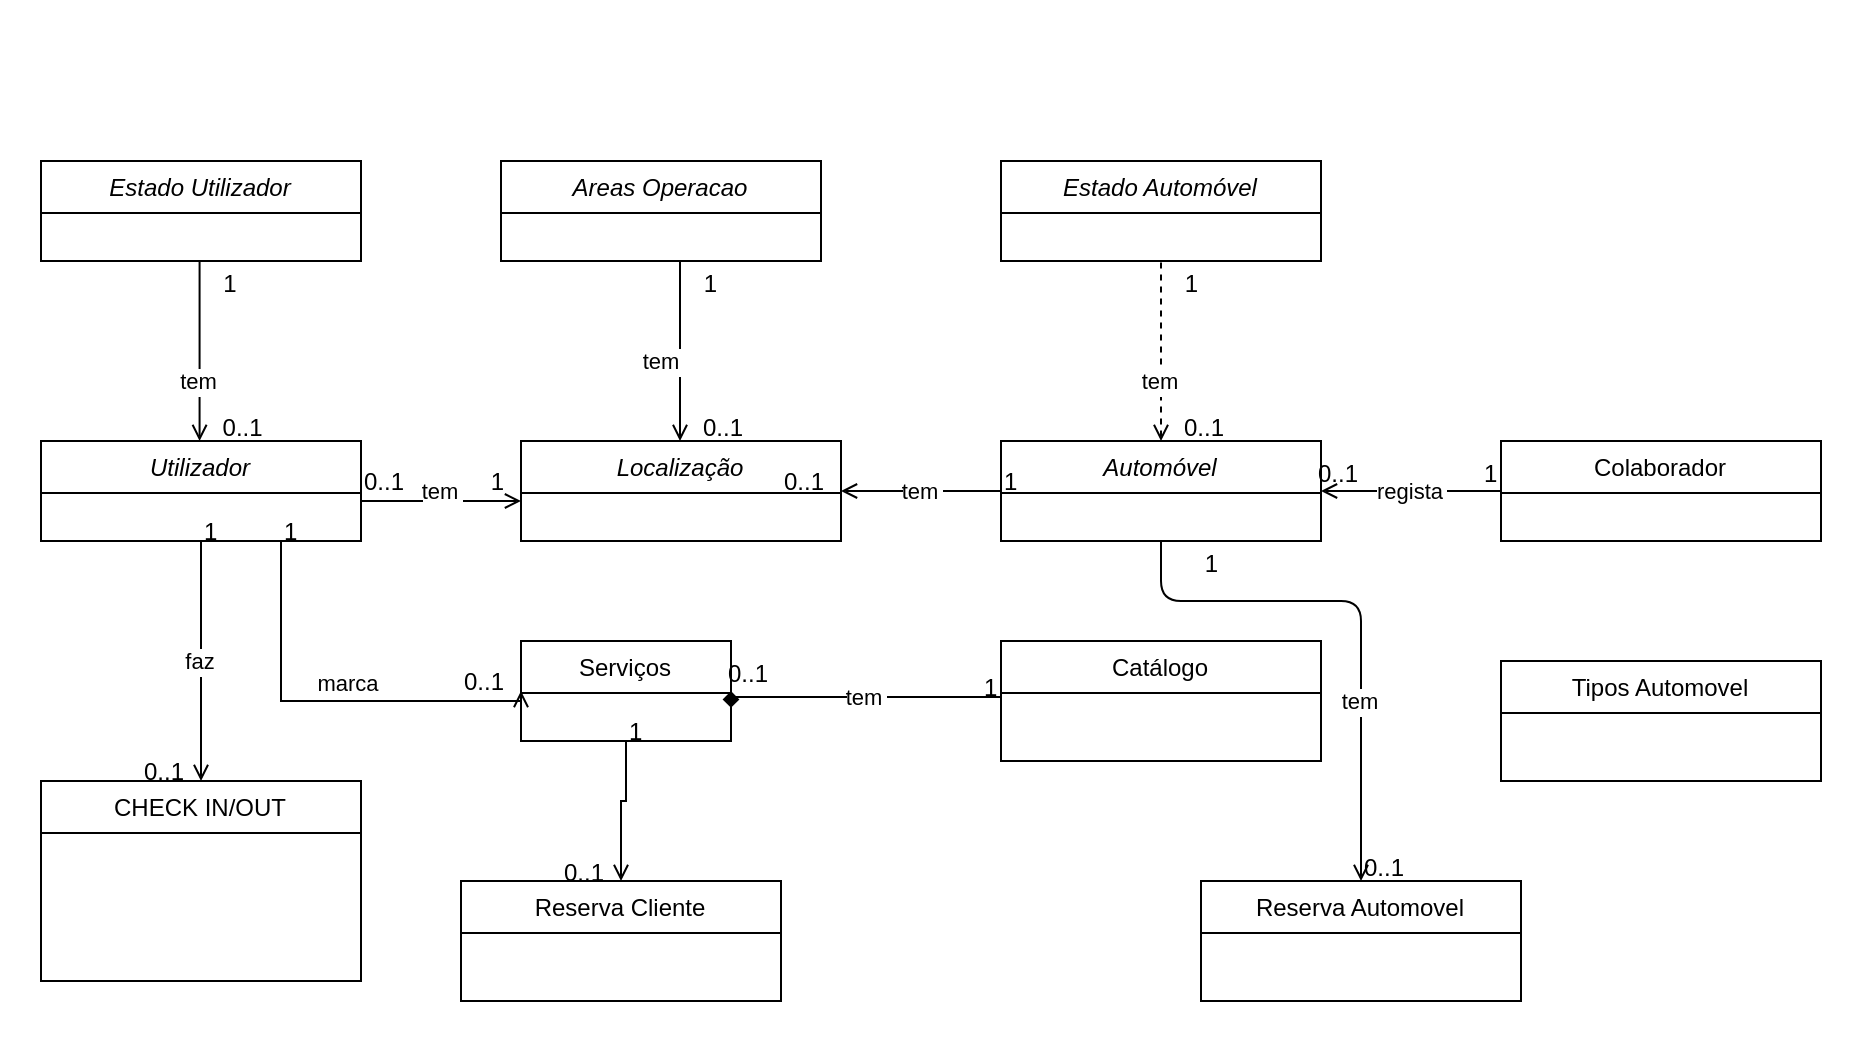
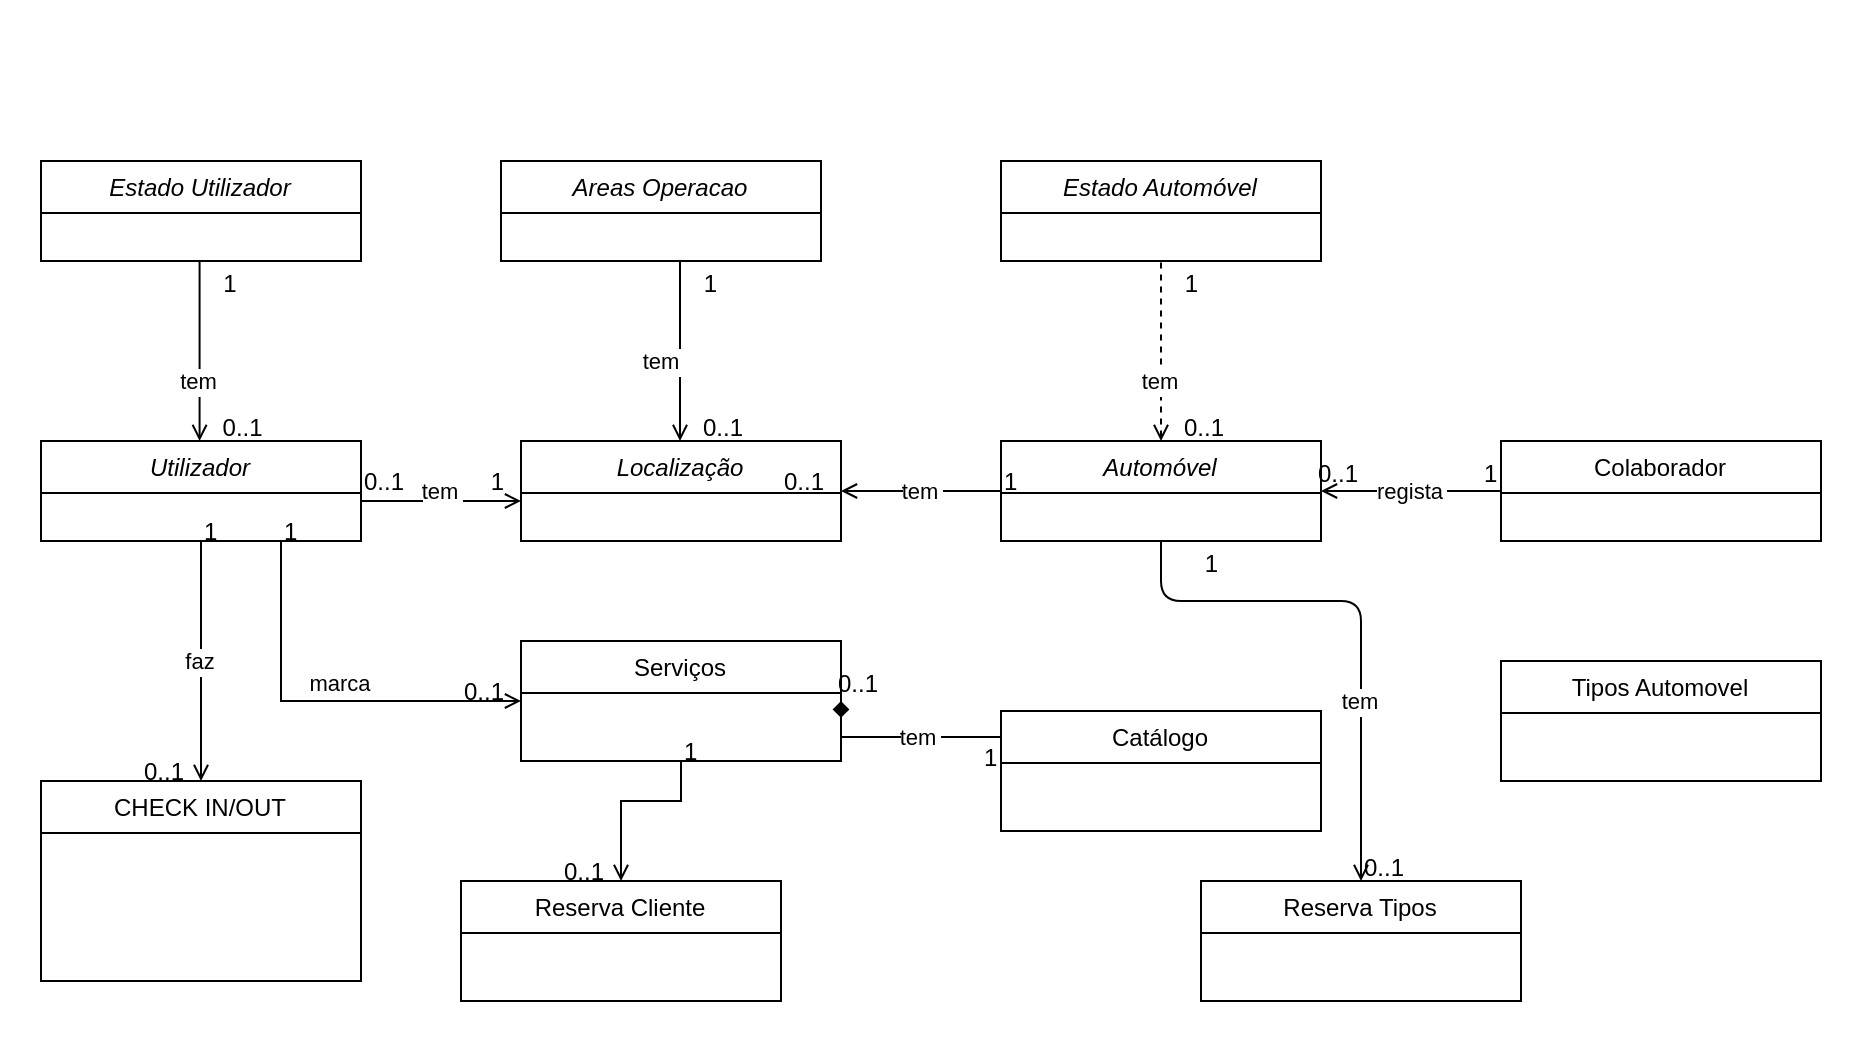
- <mxCell id="9" value="Serviços" style="swimlane;fontStyle=0;align=center;verticalAlign=top;childLayout=stackLayout;horizontal=1;startSize=26;horizontalStack=0;resizeParent=1;resizeLast=0;collapsible=1;marginBottom=0;rounded=0;shadow=0;strokeWidth=1;" vertex="1" parent="1"><mxGeometry x="260" y="320" width="105" height="50" as="geometry"><mxRectangle x="550" y="140" width="160" height="26" as="alternateBounds" /></mxGeometry></mxCell>
+ <mxCell id="9" value="Serviços" style="swimlane;fontStyle=0;align=center;verticalAlign=top;childLayout=stackLayout;horizontal=1;startSize=26;horizontalStack=0;resizeParent=1;resizeLast=0;collapsible=1;marginBottom=0;rounded=0;shadow=0;strokeWidth=1;" vertex="1" parent="1"><mxGeometry x="260" y="320" width="160" height="60" as="geometry"><mxRectangle x="550" y="140" width="160" height="26" as="alternateBounds" /></mxGeometry></mxCell>
- <mxCell id="23" value="Catálogo" style="swimlane;fontStyle=0;align=center;verticalAlign=top;childLayout=stackLayout;horizontal=1;startSize=26;horizontalStack=0;resizeParent=1;resizeLast=0;collapsible=1;marginBottom=0;rounded=0;shadow=0;strokeWidth=1;" vertex="1" parent="1"><mxGeometry x="500" y="320" width="160" height="60" as="geometry"><mxRectangle x="550" y="140" width="160" height="26" as="alternateBounds" /></mxGeometry></mxCell>
+ <mxCell id="23" value="Catálogo" style="swimlane;fontStyle=0;align=center;verticalAlign=top;childLayout=stackLayout;horizontal=1;startSize=26;horizontalStack=0;resizeParent=1;resizeLast=0;collapsible=1;marginBottom=0;rounded=0;shadow=0;strokeWidth=1;" vertex="1" parent="1"><mxGeometry x="500" y="355" width="160" height="60" as="geometry"><mxRectangle x="550" y="140" width="160" height="26" as="alternateBounds" /></mxGeometry></mxCell>
- <mxCell id="31" value="Reserva Automovel" style="swimlane;fontStyle=0;align=center;verticalAlign=top;childLayout=stackLayout;horizontal=1;startSize=26;horizontalStack=0;resizeParent=1;resizeLast=0;collapsible=1;marginBottom=0;rounded=0;shadow=0;strokeWidth=1;" vertex="1" parent="1"><mxGeometry x="600" y="440" width="160" height="60" as="geometry"><mxRectangle x="550" y="140" width="160" height="26" as="alternateBounds" /></mxGeometry></mxCell>
+ <mxCell id="31" value="Reserva Tipos" style="swimlane;fontStyle=0;align=center;verticalAlign=top;childLayout=stackLayout;horizontal=1;startSize=26;horizontalStack=0;resizeParent=1;resizeLast=0;collapsible=1;marginBottom=0;rounded=0;shadow=0;strokeWidth=1;" vertex="1" parent="1"><mxGeometry x="600" y="440" width="160" height="60" as="geometry"><mxRectangle x="550" y="140" width="160" height="26" as="alternateBounds" /></mxGeometry></mxCell>
